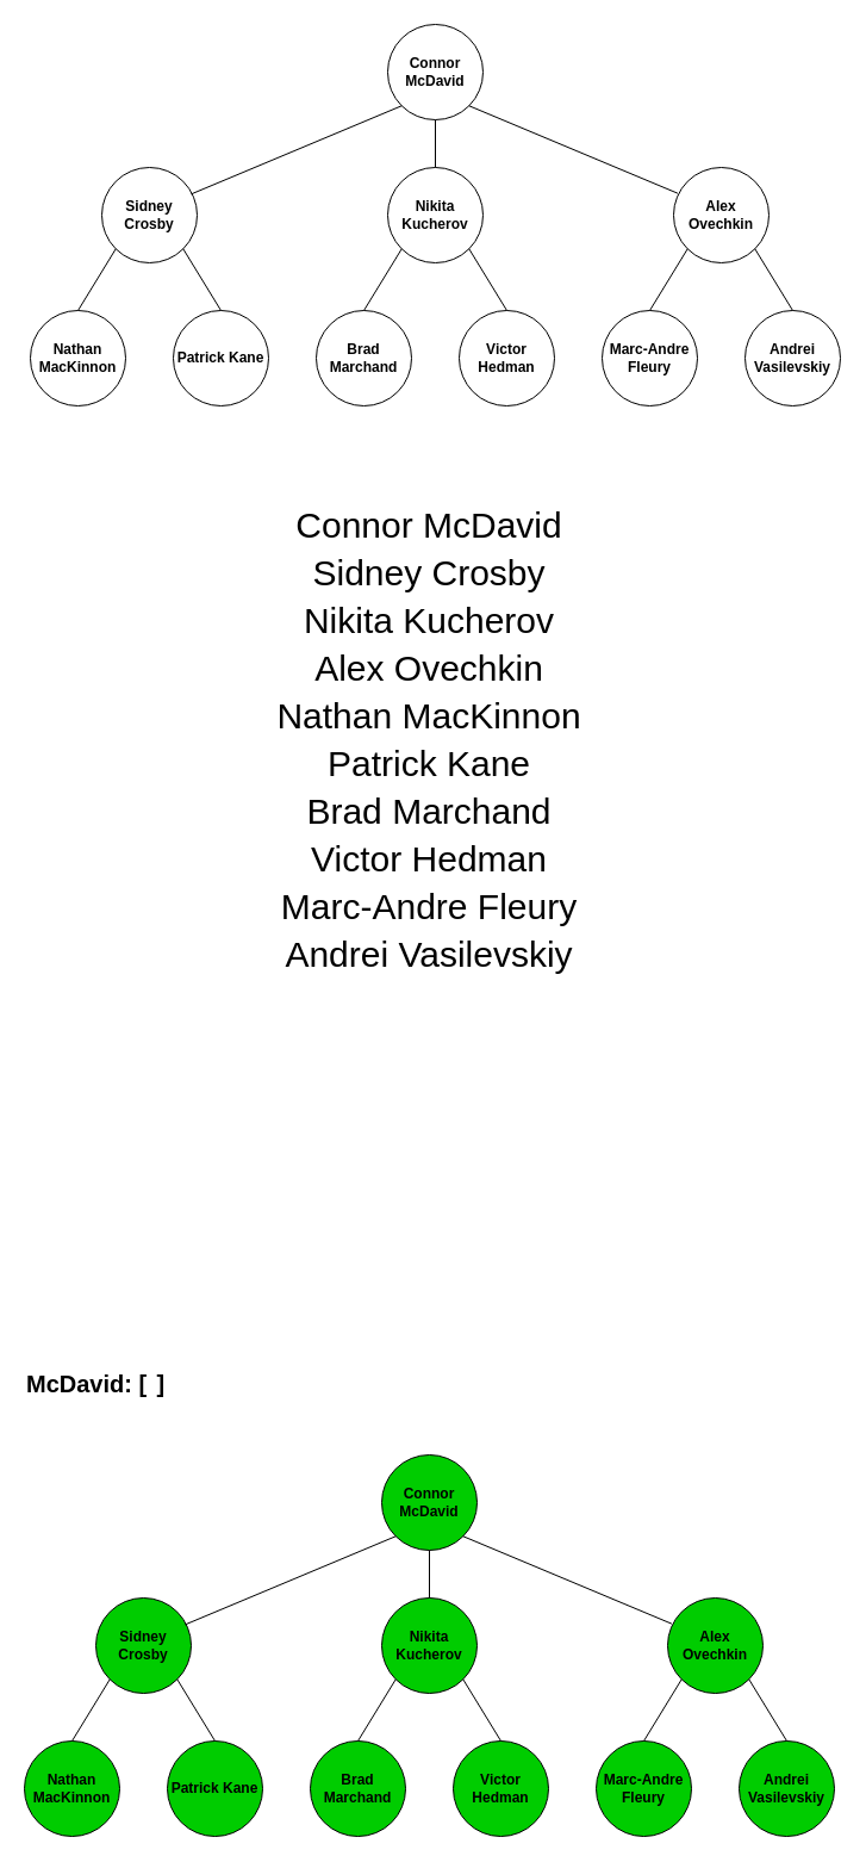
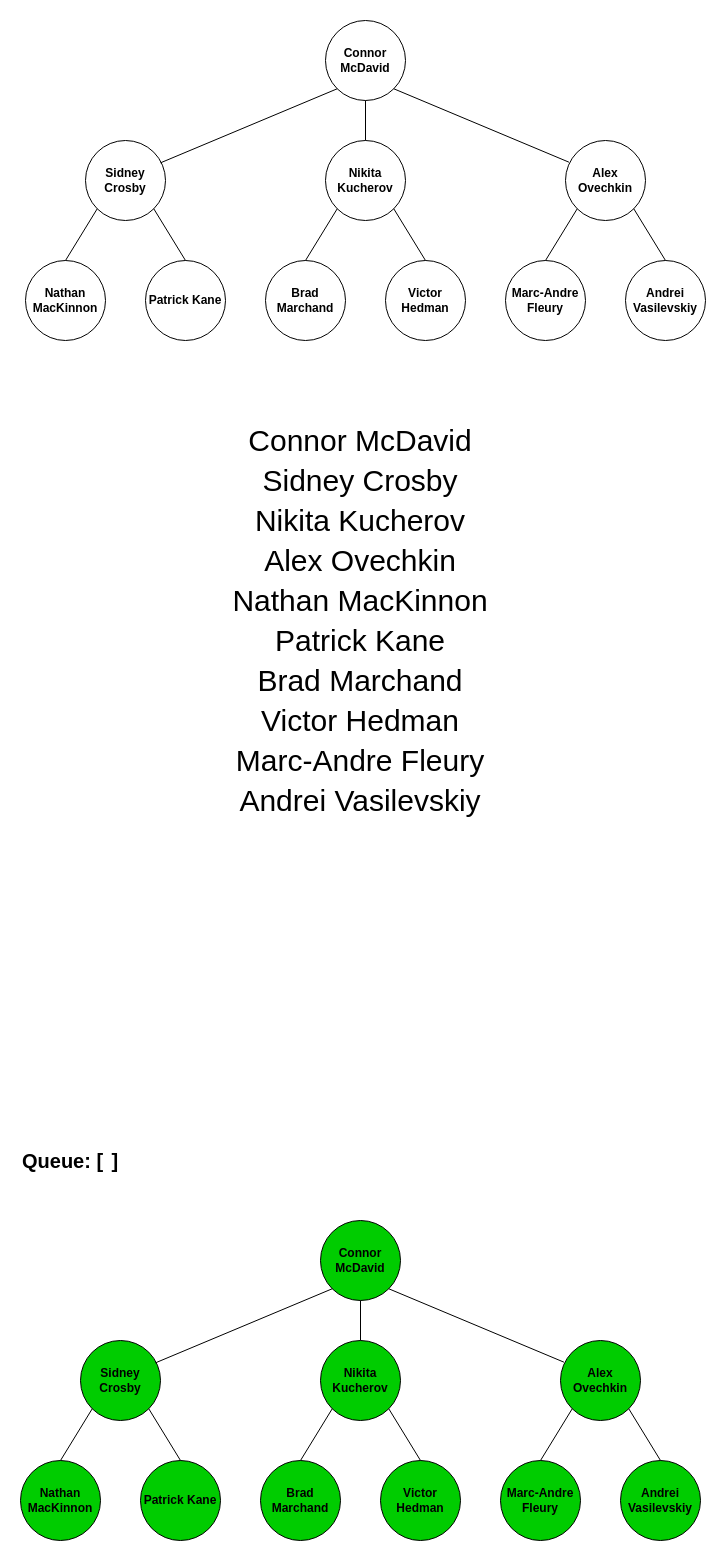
- <mxCell id="50" value="&lt;div&gt;&lt;b&gt;&lt;font style=&quot;font-size: 20px&quot;&gt;McDavid:&lt;/font&gt;&lt;span style=&quot;font-size: 20px&quot;&gt; [&lt;/span&gt;&lt;font style=&quot;font-size: 15px&quot;&gt;&amp;nbsp;&amp;nbsp;&lt;/font&gt;&lt;font style=&quot;font-size: 20px&quot;&gt;]&lt;/font&gt;&lt;/b&gt;&lt;/div&gt;" style="text;html=1;strokeColor=none;fillColor=none;align=left;verticalAlign=middle;whiteSpace=wrap;rounded=0;" vertex="1" parent="1"><mxGeometry x="20" y="1140" width="680" height="40" as="geometry" /></mxCell>
+ <mxCell id="50" value="&lt;div&gt;&lt;b&gt;&lt;font style=&quot;font-size: 20px&quot;&gt;Queue:&lt;/font&gt;&lt;span style=&quot;font-size: 20px&quot;&gt; [&lt;/span&gt;&lt;font style=&quot;font-size: 15px&quot;&gt;&amp;nbsp;&amp;nbsp;&lt;/font&gt;&lt;font style=&quot;font-size: 20px&quot;&gt;]&lt;/font&gt;&lt;/b&gt;&lt;/div&gt;" style="text;html=1;strokeColor=none;fillColor=none;align=left;verticalAlign=middle;whiteSpace=wrap;rounded=0;" vertex="1" parent="1"><mxGeometry x="20" y="1140" width="680" height="40" as="geometry" /></mxCell>
